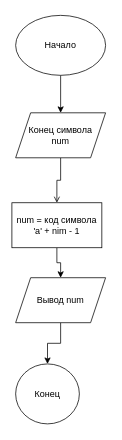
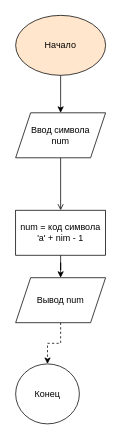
- <mxCell id="3" value="Начало" style="ellipse;whiteSpace=wrap;html=1;" vertex="1" parent="1"><mxGeometry x="20" y="20" width="120" height="80" as="geometry" /></mxCell>
+ <mxCell id="3" value="Начало" style="ellipse;whiteSpace=wrap;html=1;fillColor=#ffe6cc;" vertex="1" parent="1"><mxGeometry x="20" y="20" width="120" height="80" as="geometry" /></mxCell>
- <mxCell id="5" value="&lt;div&gt;Конец символа&lt;/div&gt;&lt;div&gt;num&lt;br&gt;&lt;/div&gt;" style="shape=parallelogram;perimeter=parallelogramPerimeter;whiteSpace=wrap;html=1;fixedSize=1;" vertex="1" parent="1"><mxGeometry x="20" y="150" width="120" height="60" as="geometry" /></mxCell>
+ <mxCell id="5" value="&lt;div&gt;Ввод символа&lt;/div&gt;&lt;div&gt;num&lt;br&gt;&lt;/div&gt;" style="shape=parallelogram;perimeter=parallelogramPerimeter;whiteSpace=wrap;html=1;fixedSize=1;" vertex="1" parent="1"><mxGeometry x="20" y="150" width="120" height="60" as="geometry" /></mxCell>
- <mxCell id="7" value="num = код символа 'a' + nim - 1" style="rounded=0;whiteSpace=wrap;html=1;" vertex="1" parent="1"><mxGeometry x="15" y="270" width="120" height="60" as="geometry" /></mxCell>
+ <mxCell id="7" value="num = код символа 'a' + nim - 1" style="rounded=0;whiteSpace=wrap;html=1;" vertex="1" parent="1"><mxGeometry x="20" y="280" width="120" height="60" as="geometry" /></mxCell>
- <mxCell id="8" style="edgeStyle=orthogonalEdgeStyle;rounded=0;orthogonalLoop=1;jettySize=auto;html=1;exitX=0.5;exitY=1;exitDx=0;exitDy=0;entryX=0.5;entryY=0;entryDx=0;entryDy=0;" edge="1" parent="1" source="9" target="10"><mxGeometry relative="1" as="geometry" /></mxCell>
+ <mxCell id="8" style="edgeStyle=orthogonalEdgeStyle;rounded=0;orthogonalLoop=1;jettySize=auto;html=1;exitX=0.5;exitY=1;exitDx=0;exitDy=0;entryX=0.5;entryY=0;entryDx=0;entryDy=0;dashed=1;" edge="1" parent="1" source="9" target="10"><mxGeometry relative="1" as="geometry" /></mxCell>
